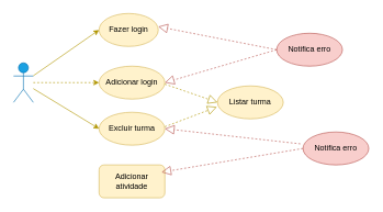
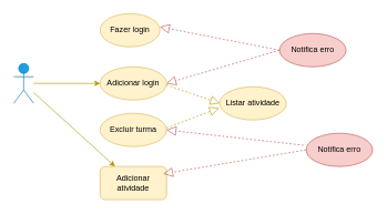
- <mxCell id="2" style="rounded=0;orthogonalLoop=1;jettySize=auto;html=1;entryX=0;entryY=0.5;entryDx=0;entryDy=0;fillColor=#e3c800;strokeColor=#B09500;" parent="1" source="5" target="6" edge="1"><mxGeometry relative="1" as="geometry" /></mxCell>
+ <mxCell id="2" style="rounded=0;orthogonalLoop=1;jettySize=auto;html=1;fillColor=#e3c800;strokeColor=#B09500;" parent="1" source="5" target="8" edge="1"><mxGeometry relative="1" as="geometry" /></mxCell>
- <mxCell id="3" style="rounded=0;orthogonalLoop=1;jettySize=auto;html=1;entryX=0;entryY=0.5;entryDx=0;entryDy=0;fillColor=#e3c800;strokeColor=#B09500;dashed=1;" parent="1" source="5" target="7" edge="1"><mxGeometry relative="1" as="geometry" /></mxCell>
+ <mxCell id="3" style="rounded=0;orthogonalLoop=1;jettySize=auto;html=1;entryX=0;entryY=0.5;entryDx=0;entryDy=0;fillColor=#e3c800;strokeColor=#B09500;" parent="1" source="5" target="7" edge="1"><mxGeometry relative="1" as="geometry" /></mxCell>
- <mxCell id="10" value="Listar turma" style="ellipse;whiteSpace=wrap;html=1;fillColor=#fff2cc;strokeColor=#d6b656;" parent="1" vertex="1"><mxGeometry x="330" y="130" width="100" height="50" as="geometry" /></mxCell>
+ <mxCell id="10" value="Listar atividade" style="ellipse;whiteSpace=wrap;html=1;fillColor=#fff2cc;strokeColor=#d6b656;" parent="1" vertex="1"><mxGeometry x="330" y="130" width="100" height="50" as="geometry" /></mxCell>
- <mxCell id="4" style="rounded=0;orthogonalLoop=1;jettySize=auto;html=1;entryX=0;entryY=0.5;entryDx=0;entryDy=0;fillColor=#e3c800;strokeColor=#B09500;" parent="1" source="5" target="9" edge="1"><mxGeometry relative="1" as="geometry" /></mxCell>
